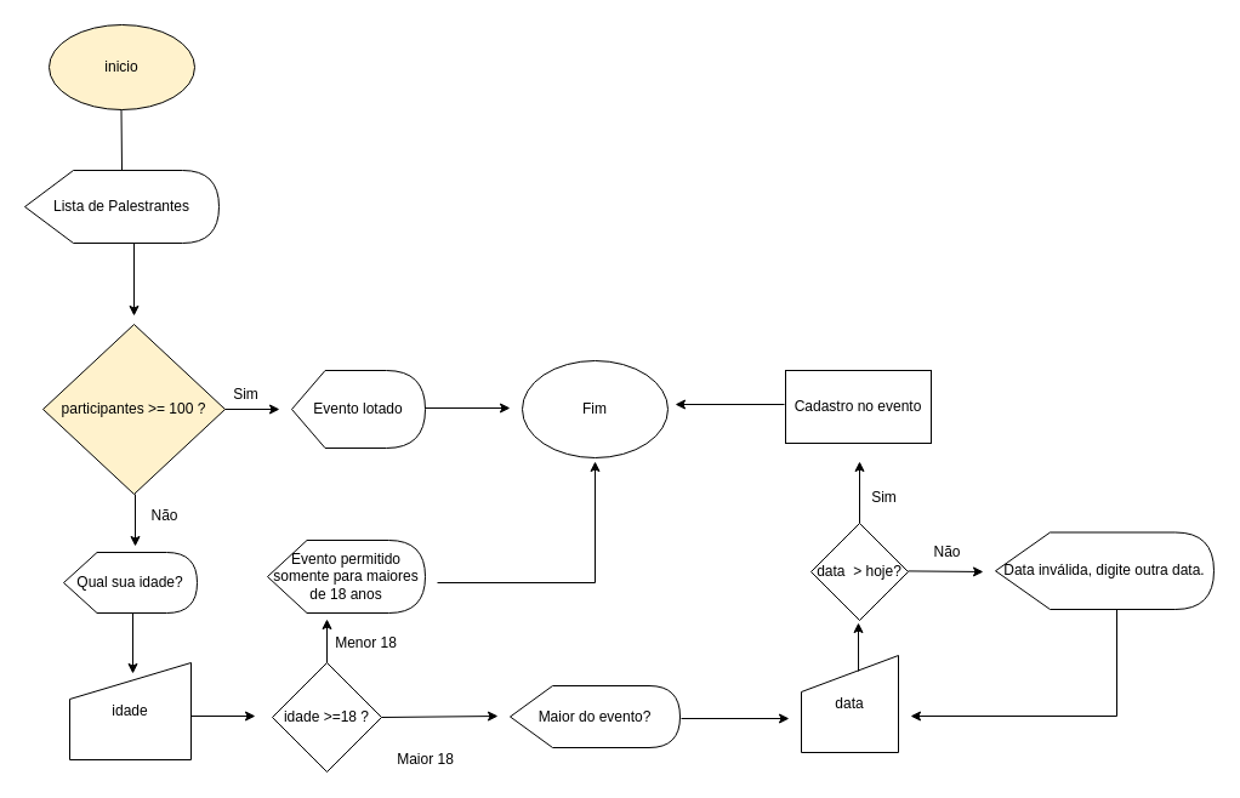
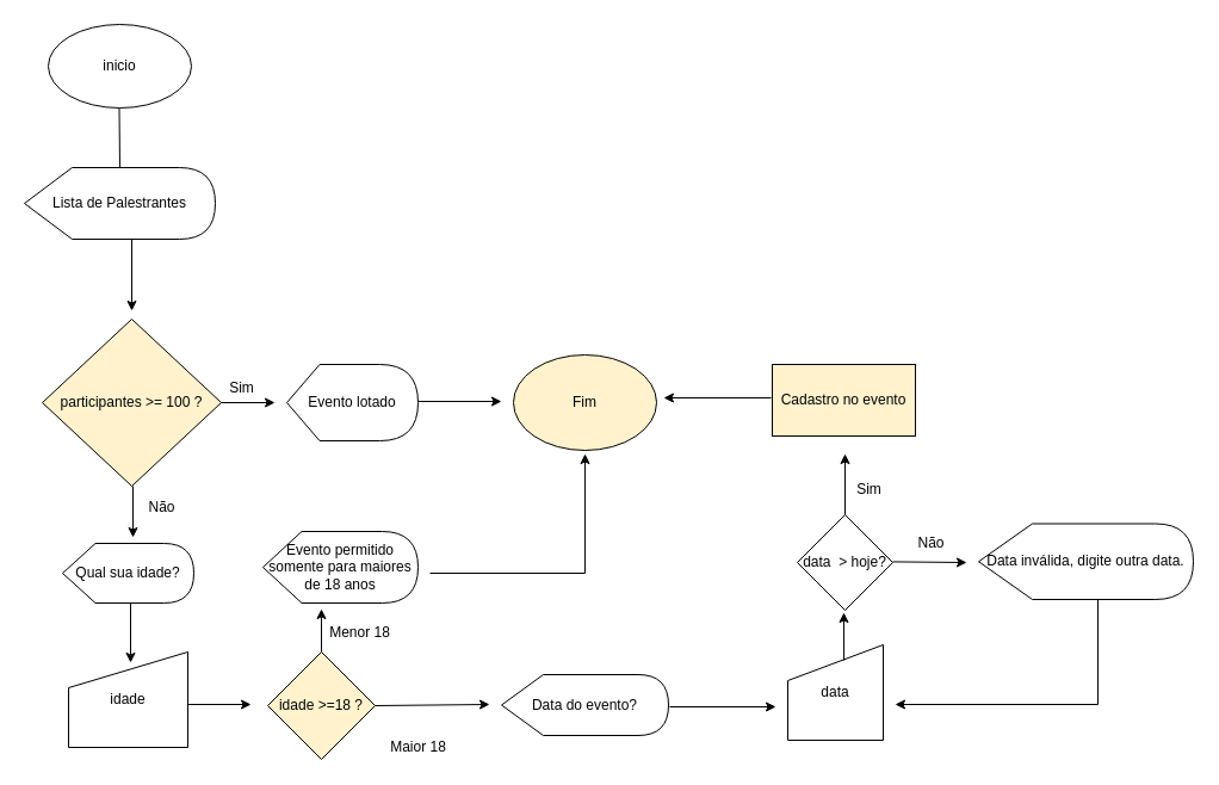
- <mxCell id="2" value="inicio" style="ellipse;whiteSpace=wrap;html=1;fillColor=#fff2cc;" vertex="1" parent="1"><mxGeometry x="40" y="20" width="120" height="70" as="geometry" /></mxCell>
+ <mxCell id="2" value="inicio" style="ellipse;whiteSpace=wrap;html=1;" vertex="1" parent="1"><mxGeometry x="40" y="20" width="120" height="70" as="geometry" /></mxCell>
- <mxCell id="33" value="Cadastro no evento" style="rounded=0;whiteSpace=wrap;html=1;" vertex="1" parent="1"><mxGeometry x="647" y="305" width="120" height="60" as="geometry" /></mxCell>
+ <mxCell id="33" value="Cadastro no evento" style="rounded=0;whiteSpace=wrap;html=1;fillColor=#fff2cc;" vertex="1" parent="1"><mxGeometry x="647" y="305" width="120" height="60" as="geometry" /></mxCell>
- <mxCell id="12" value="Fim" style="ellipse;whiteSpace=wrap;html=1;" vertex="1" parent="1"><mxGeometry x="430" y="297" width="120" height="80" as="geometry" /></mxCell>
+ <mxCell id="12" value="Fim" style="ellipse;whiteSpace=wrap;html=1;fillColor=#fff2cc;" vertex="1" parent="1"><mxGeometry x="430" y="297" width="120" height="80" as="geometry" /></mxCell>
- <mxCell id="16" value="idade &amp;gt;=18 ?" style="rhombus;whiteSpace=wrap;html=1;" vertex="1" parent="1"><mxGeometry x="224" y="546" width="90" height="90" as="geometry" /></mxCell>
+ <mxCell id="16" value="idade &amp;gt;=18 ?" style="rhombus;whiteSpace=wrap;html=1;fillColor=#fff2cc;" vertex="1" parent="1"><mxGeometry x="224" y="546" width="90" height="90" as="geometry" /></mxCell>
- <mxCell id="25" value="Maior do evento?" style="shape=display;whiteSpace=wrap;html=1;" vertex="1" parent="1"><mxGeometry x="420" y="565" width="140" height="51" as="geometry" /></mxCell>
+ <mxCell id="25" value="Data do evento?" style="shape=display;whiteSpace=wrap;html=1;" vertex="1" parent="1"><mxGeometry x="420" y="565" width="140" height="51" as="geometry" /></mxCell>
